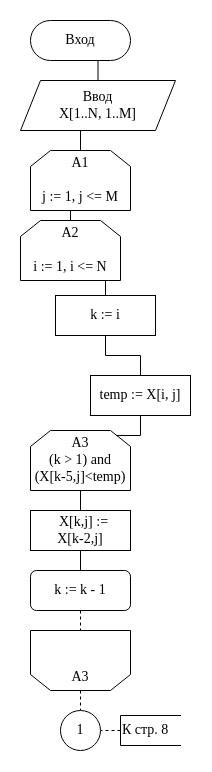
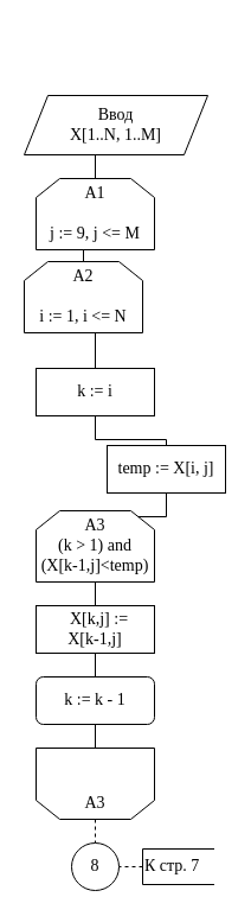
- <mxCell id="3" value="&lt;font face=&quot;Times New Roman&quot; style=&quot;font-size: 14px&quot;&gt;Вход&lt;/font&gt;" style="rounded=1;whiteSpace=wrap;html=1;arcSize=50;" parent="1" vertex="1"><mxGeometry x="30" y="20" width="100" height="40" as="geometry" /></mxCell>
- <mxCell id="2" style="edgeStyle=orthogonalEdgeStyle;rounded=0;orthogonalLoop=1;jettySize=auto;html=1;exitX=0.5;exitY=1;exitDx=0;exitDy=0;entryX=0.5;entryY=0;entryDx=0;entryDy=0;endArrow=none;endFill=0;" parent="1" source="3" target="5" edge="1"><mxGeometry relative="1" as="geometry" /></mxCell>
- <mxCell id="7" value="A1&lt;br&gt;&lt;br&gt;j := 1, j &amp;lt;= M" style="shape=loopLimit;whiteSpace=wrap;html=1;fontFamily=Times New Roman;fontSize=14;" parent="1" vertex="1"><mxGeometry x="30" y="150" width="100" height="60" as="geometry" /></mxCell>
+ <mxCell id="7" value="A1&lt;br&gt;&lt;br&gt;j := 9, j &amp;lt;= M" style="shape=loopLimit;whiteSpace=wrap;html=1;fontFamily=Times New Roman;fontSize=14;" parent="1" vertex="1"><mxGeometry x="30" y="150" width="100" height="60" as="geometry" /></mxCell>
- <mxCell id="11" value="k := i" style="rounded=0;whiteSpace=wrap;html=1;fontFamily=Times New Roman;fontSize=14;" parent="1" vertex="1"><mxGeometry x="55" y="295" width="100" height="40" as="geometry" /></mxCell>
+ <mxCell id="11" value="k := i" style="rounded=0;whiteSpace=wrap;html=1;fontFamily=Times New Roman;fontSize=14;" parent="1" vertex="1"><mxGeometry x="30" y="310" width="100" height="40" as="geometry" /></mxCell>
- <mxCell id="15" value="A3&lt;br&gt;(k &amp;gt; 1) and&lt;br&gt;(X[k-5,j]&amp;lt;temp)" style="shape=loopLimit;whiteSpace=wrap;html=1;fontFamily=Times New Roman;fontSize=14;" parent="1" vertex="1"><mxGeometry x="30" y="430" width="100" height="60" as="geometry" /></mxCell>
+ <mxCell id="15" value="A3&lt;br&gt;(k &amp;gt; 1) and&lt;br&gt;(X[k-1,j]&amp;lt;temp)" style="shape=loopLimit;whiteSpace=wrap;html=1;fontFamily=Times New Roman;fontSize=14;" parent="1" vertex="1"><mxGeometry x="30" y="430" width="100" height="60" as="geometry" /></mxCell>
- <mxCell id="17" value="&amp;nbsp; X[k,j] := &lt;br&gt;X[k-2,j]" style="rounded=0;whiteSpace=wrap;html=1;fontFamily=Times New Roman;fontSize=14;" parent="1" vertex="1"><mxGeometry x="30" y="510" width="100" height="40" as="geometry" /></mxCell>
+ <mxCell id="17" value="&amp;nbsp; X[k,j] := &lt;br&gt;X[k-1,j]" style="rounded=0;whiteSpace=wrap;html=1;fontFamily=Times New Roman;fontSize=14;" parent="1" vertex="1"><mxGeometry x="30" y="510" width="100" height="40" as="geometry" /></mxCell>
- <mxCell id="18" style="edgeStyle=orthogonalEdgeStyle;rounded=0;orthogonalLoop=1;jettySize=auto;html=1;exitX=0.5;exitY=1;exitDx=0;exitDy=0;entryX=0.5;entryY=0;entryDx=0;entryDy=0;endArrow=none;endFill=0;dashed=1;" parent="1" source="19" target="21" edge="1"><mxGeometry relative="1" as="geometry" /></mxCell>
+ <mxCell id="18" style="edgeStyle=orthogonalEdgeStyle;rounded=0;orthogonalLoop=1;jettySize=auto;html=1;exitX=0.5;exitY=1;exitDx=0;exitDy=0;entryX=0.5;entryY=0;entryDx=0;entryDy=0;endArrow=none;endFill=0;" parent="1" source="19" target="21" edge="1"><mxGeometry relative="1" as="geometry" /></mxCell>
- <mxCell id="23" value="&lt;font face=&quot;Times New Roman&quot; style=&quot;font-size: 14px&quot;&gt;1&lt;/font&gt;" style="ellipse;whiteSpace=wrap;html=1;aspect=fixed;align=center;" parent="1" vertex="1"><mxGeometry x="60" y="710" width="40" height="40" as="geometry" /></mxCell>
+ <mxCell id="23" value="&lt;font face=&quot;Times New Roman&quot; style=&quot;font-size: 14px&quot;&gt;8&lt;/font&gt;" style="ellipse;whiteSpace=wrap;html=1;aspect=fixed;align=center;" parent="1" vertex="1"><mxGeometry x="60" y="710" width="40" height="40" as="geometry" /></mxCell>
- <mxCell id="24" value="&lt;font face=&quot;Times New Roman&quot; style=&quot;font-size: 14px&quot;&gt;К стр. 8&lt;/font&gt;" style="shape=partialRectangle;whiteSpace=wrap;html=1;bottom=1;right=1;left=1;top=0;fillColor=none;routingCenterX=-0.5;direction=south;align=left;" parent="1" vertex="1"><mxGeometry x="120" y="715" width="60" height="30" as="geometry" /></mxCell>
+ <mxCell id="24" value="&lt;font face=&quot;Times New Roman&quot; style=&quot;font-size: 14px&quot;&gt;К стр. 7&lt;/font&gt;" style="shape=partialRectangle;whiteSpace=wrap;html=1;bottom=1;right=1;left=1;top=0;fillColor=none;routingCenterX=-0.5;direction=south;align=left;" parent="1" vertex="1"><mxGeometry x="120" y="715" width="60" height="30" as="geometry" /></mxCell>
